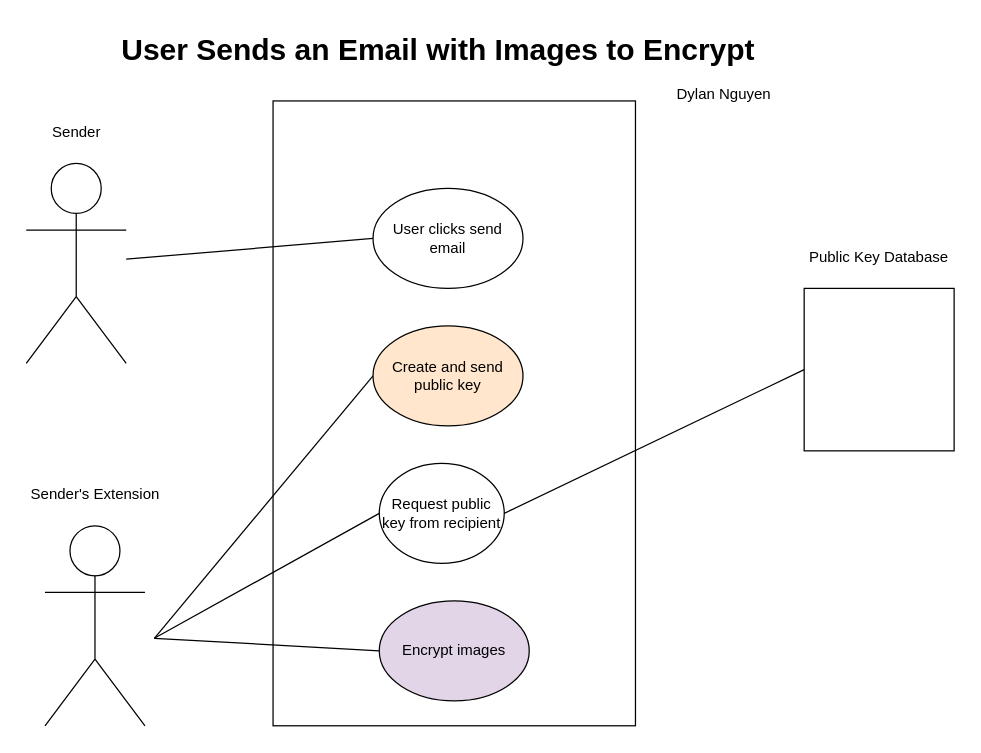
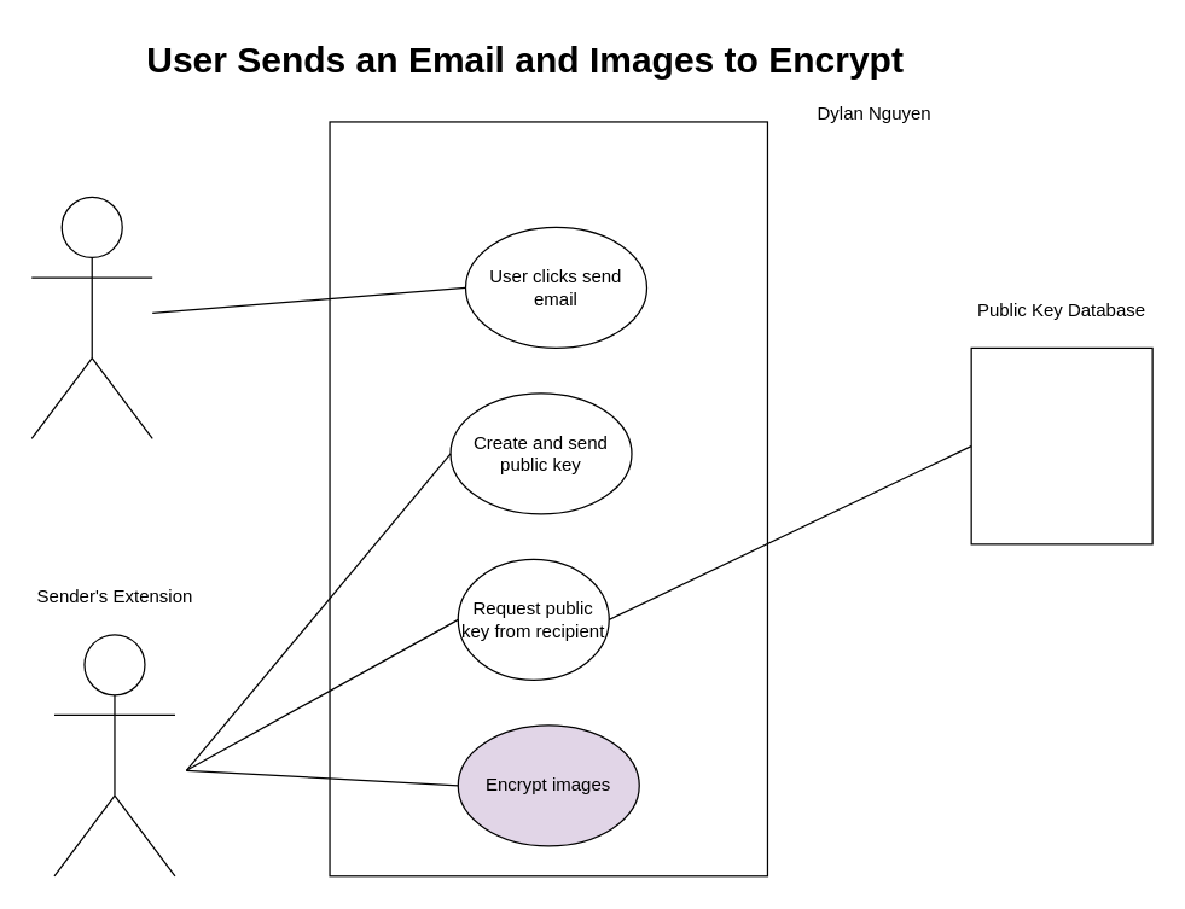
- <mxCell id="9" value="&lt;h1&gt;User Sends an Email with Images to Encrypt&lt;/h1&gt;" style="text;html=1;strokeColor=none;fillColor=none;spacing=5;spacingTop=-20;whiteSpace=wrap;overflow=hidden;rounded=0;" parent="1" vertex="1"><mxGeometry x="91.75" y="20" width="525" height="50" as="geometry" /></mxCell>
+ <mxCell id="9" value="&lt;h1&gt;User Sends an Email and Images to Encrypt&lt;/h1&gt;" style="text;html=1;strokeColor=none;fillColor=none;spacing=5;spacingTop=-20;whiteSpace=wrap;overflow=hidden;rounded=0;" parent="1" vertex="1"><mxGeometry x="91.75" y="20" width="525" height="50" as="geometry" /></mxCell>
- <mxCell id="10" value="Sender" style="text;html=1;strokeColor=none;fillColor=none;align=center;verticalAlign=middle;whiteSpace=wrap;rounded=0;" parent="1" vertex="1"><mxGeometry x="30.5" y="90" width="60" height="30" as="geometry" /></mxCell>
- <mxCell id="5" value="User clicks send email" style="ellipse;whiteSpace=wrap;html=1;" parent="1" vertex="1"><mxGeometry x="298" y="150" width="120" height="80" as="geometry" /></mxCell>
+ <mxCell id="5" value="User clicks send email" style="ellipse;whiteSpace=wrap;html=1;" parent="1" vertex="1"><mxGeometry x="308" y="150" width="120" height="80" as="geometry" /></mxCell>
- <mxCell id="13" value="Create and send public key" style="ellipse;whiteSpace=wrap;html=1;fillColor=#ffe6cc;" parent="1" vertex="1"><mxGeometry x="298" y="260" width="120" height="80" as="geometry" /></mxCell>
+ <mxCell id="13" value="Create and send public key" style="ellipse;whiteSpace=wrap;html=1;" parent="1" vertex="1"><mxGeometry x="298" y="260" width="120" height="80" as="geometry" /></mxCell>
